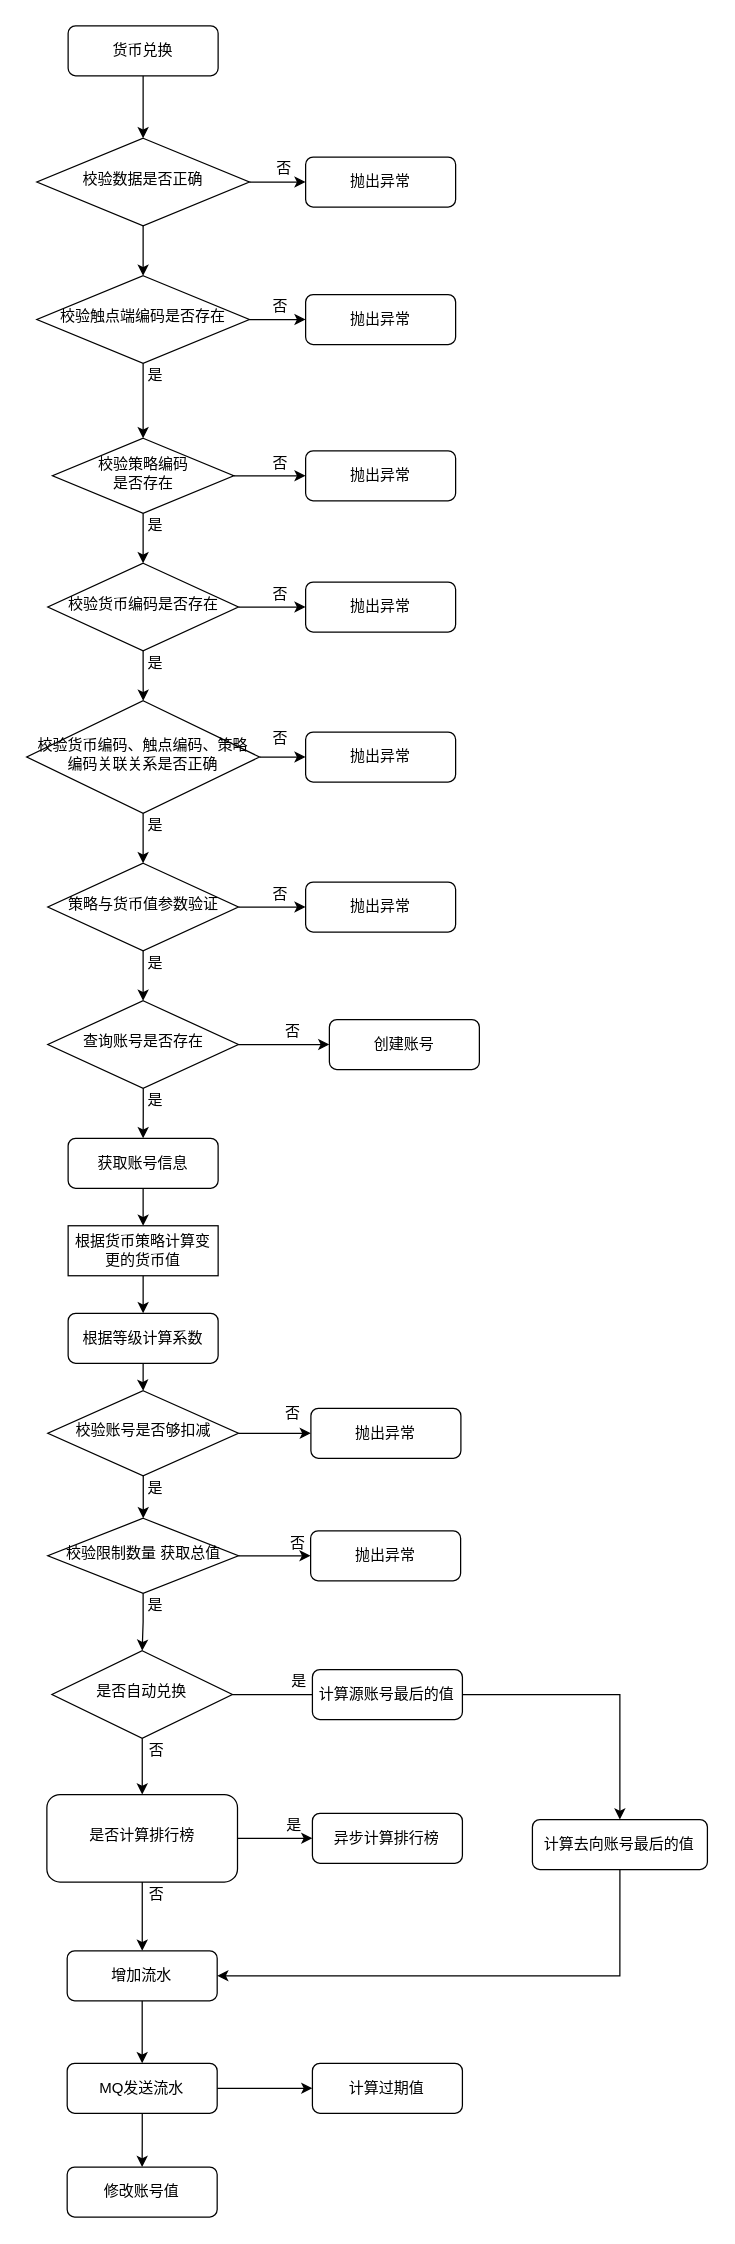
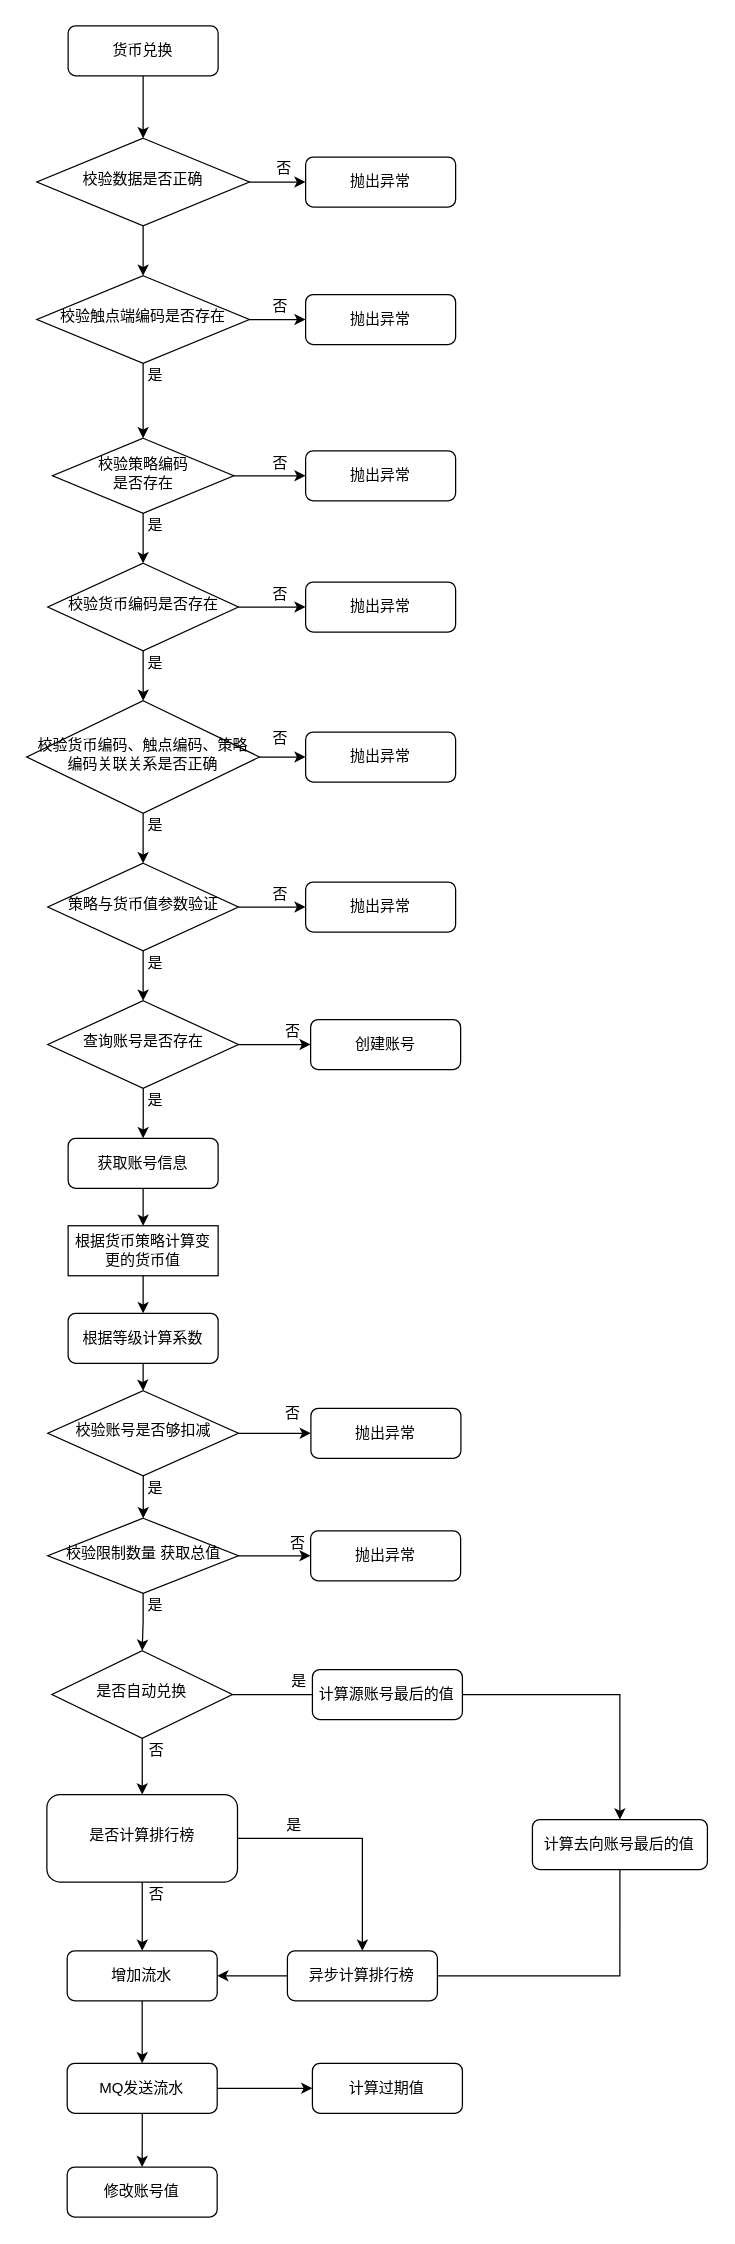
- <mxCell id="36" value="创建账号" style="rounded=1;whiteSpace=wrap;html=1;fontSize=12;glass=0;strokeWidth=1;shadow=0;" parent="1" vertex="1"><mxGeometry x="263" y="815" width="120" height="40" as="geometry" /></mxCell>
+ <mxCell id="36" value="创建账号" style="rounded=1;whiteSpace=wrap;html=1;fontSize=12;glass=0;strokeWidth=1;shadow=0;" parent="1" vertex="1"><mxGeometry x="248" y="815" width="120" height="40" as="geometry" /></mxCell>
- <mxCell id="64" value="异步计算排行榜" style="rounded=1;whiteSpace=wrap;html=1;fontSize=12;glass=0;strokeWidth=1;shadow=0;" parent="1" vertex="1"><mxGeometry x="249.43" y="1450" width="120" height="40" as="geometry" /></mxCell>
+ <mxCell id="64" value="异步计算排行榜" style="rounded=1;whiteSpace=wrap;html=1;fontSize=12;glass=0;strokeWidth=1;shadow=0;" parent="1" vertex="1"><mxGeometry x="229.43" y="1560" width="120" height="40" as="geometry" /></mxCell>
